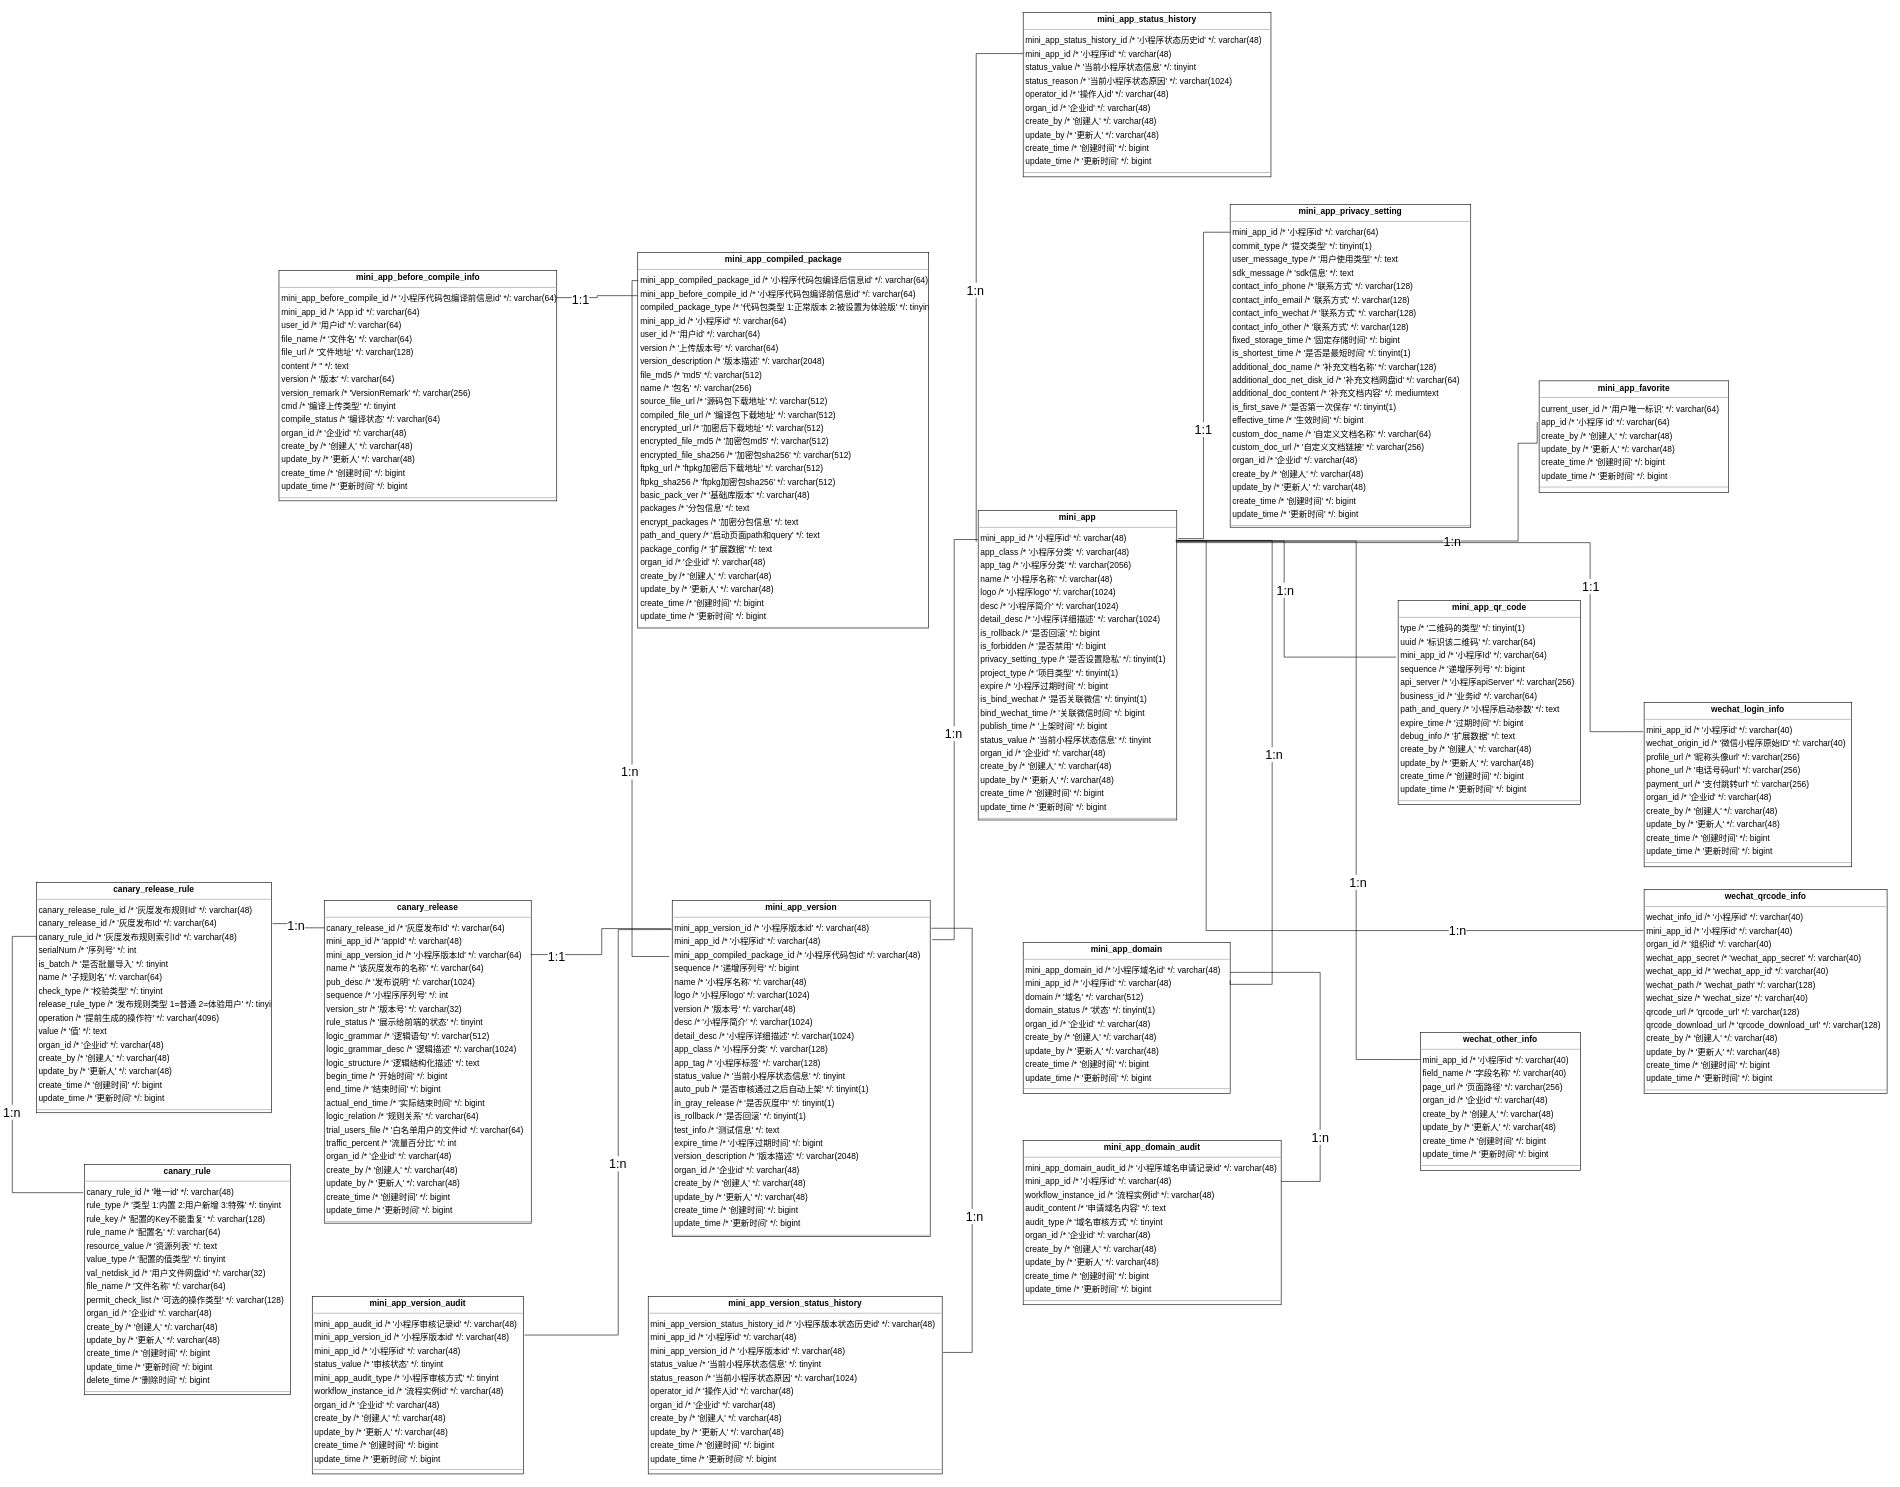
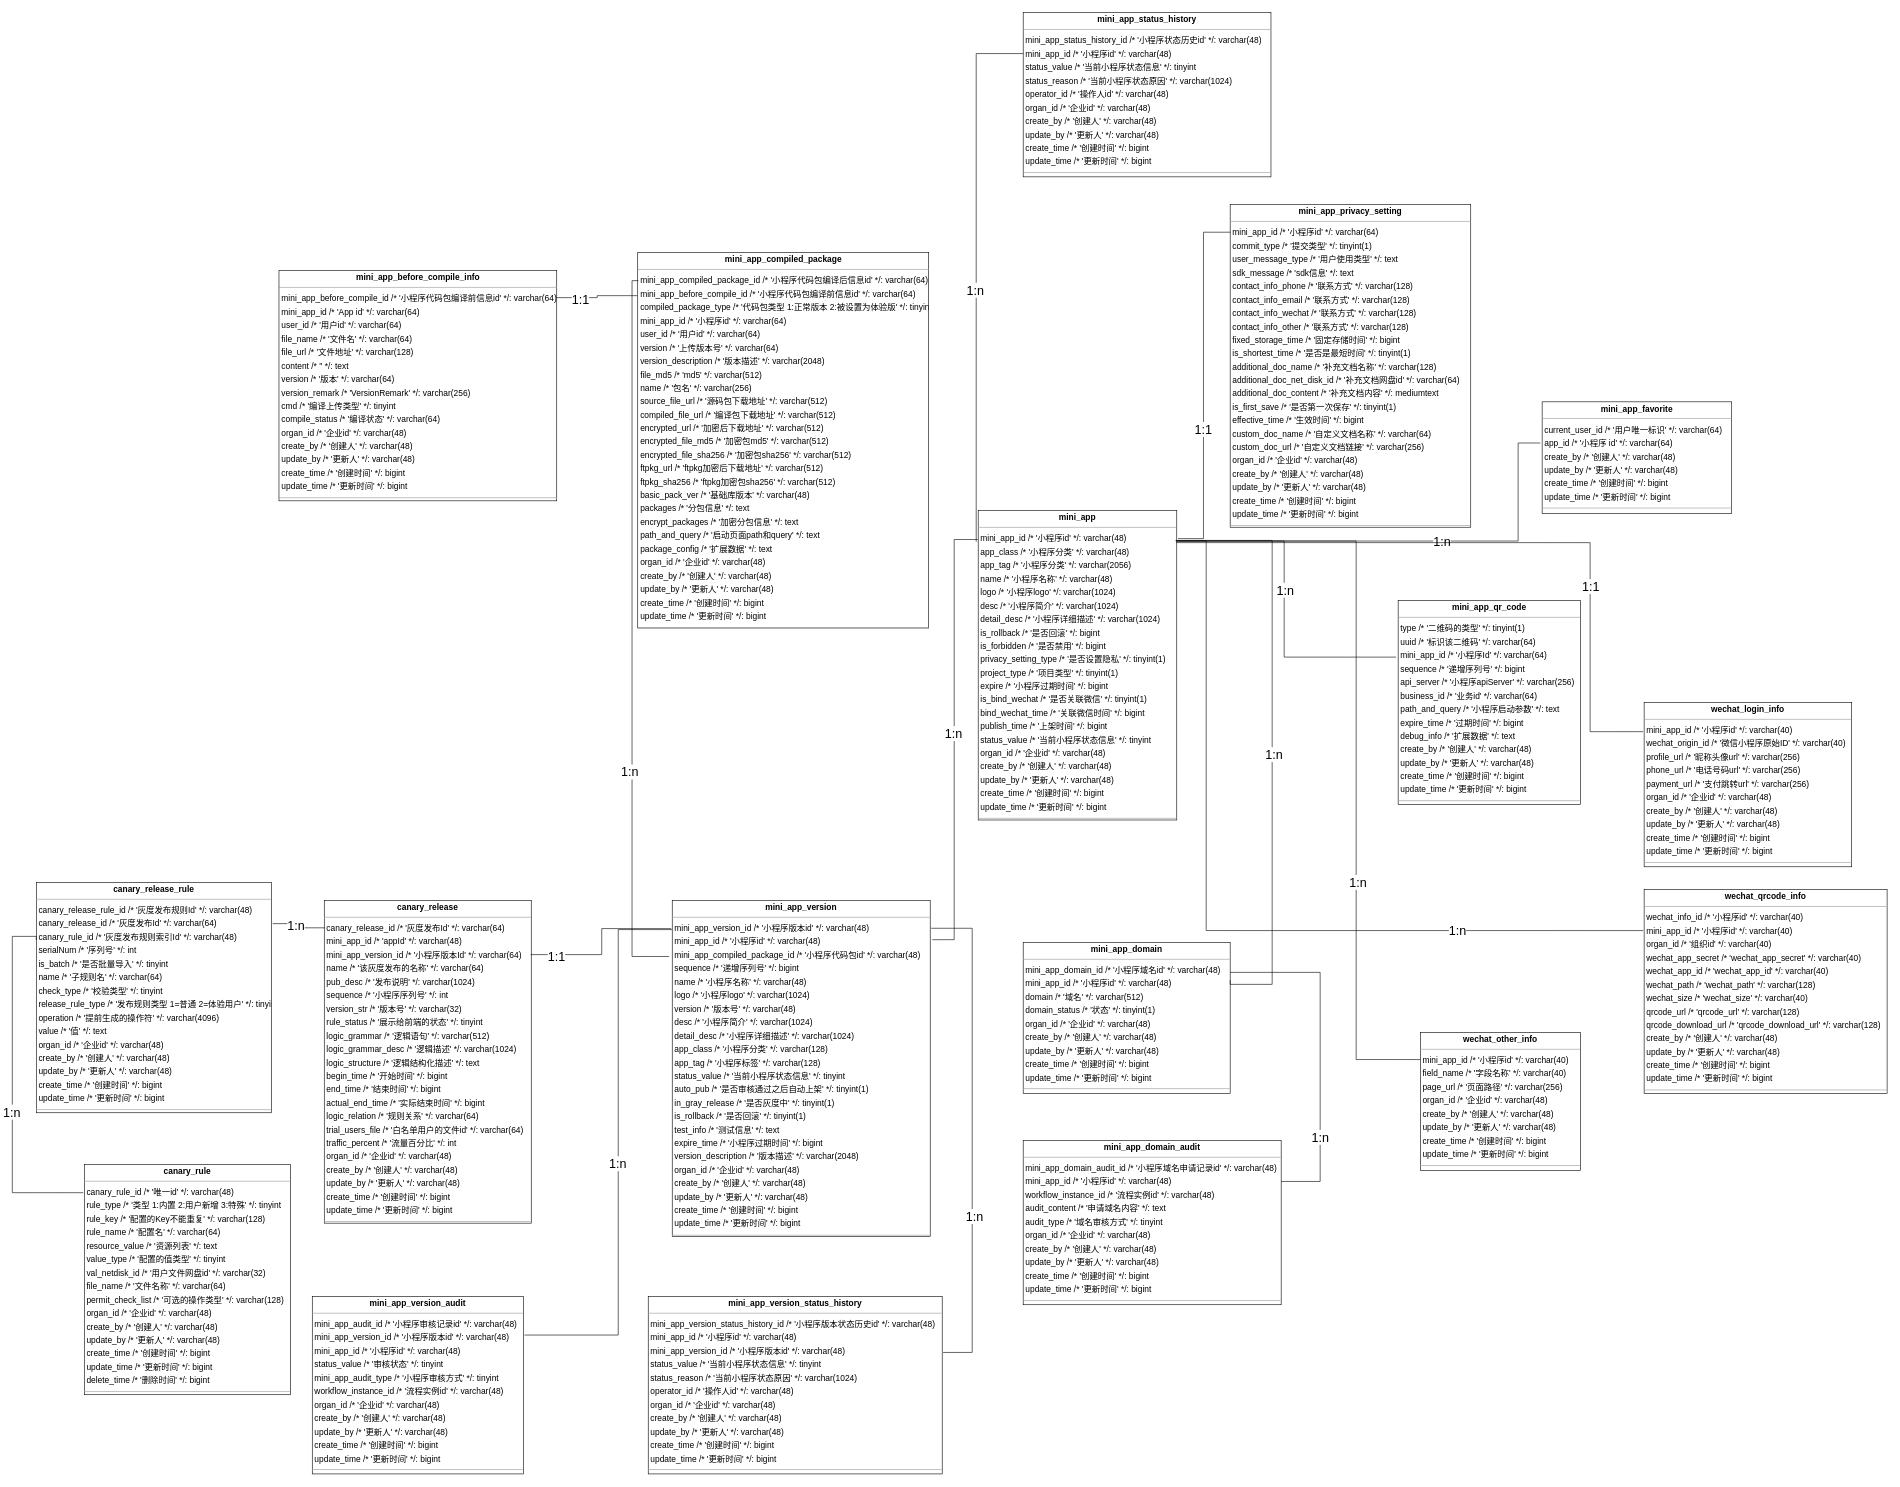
- <mxCell id="11" value="&lt;p style=&quot;margin:0px;margin-top:4px;text-align:center;&quot;&gt;&lt;b&gt;mini_app_favorite&lt;/b&gt;&lt;/p&gt;&lt;hr size=&quot;1&quot;/&gt;&lt;p style=&quot;margin:0 0 0 4px;line-height:1.6;&quot;&gt; current_user_id  /* &amp;#39;用户唯一标识&amp;#39; */: varchar(64)&lt;br/&gt; app_id  /* &amp;#39;小程序 id&amp;#39; */: varchar(64)&lt;br/&gt; create_by  /* &amp;#39;创建人&amp;#39; */: varchar(48)&lt;br/&gt; update_by  /* &amp;#39;更新人&amp;#39; */: varchar(48)&lt;br/&gt; create_time  /* &amp;#39;创建时间&amp;#39; */: bigint&lt;br/&gt; update_time  /* &amp;#39;更新时间&amp;#39; */: bigint&lt;/p&gt;&lt;hr size=&quot;1&quot;/&gt;&lt;p style=&quot;margin:0 0 0 4px;line-height:1.6;&quot;&gt; idd  /* &amp;#39;自增id&amp;#39; */: bigint&lt;/p&gt;" style="verticalAlign=top;align=left;overflow=fill;fontSize=14;fontFamily=Helvetica;html=1;rounded=0;shadow=0;comic=0;labelBackgroundColor=none;strokeWidth=1;" parent="1" vertex="1"><mxGeometry x="2565" y="634" width="316" height="186" as="geometry" /></mxCell>
+ <mxCell id="11" value="&lt;p style=&quot;margin:0px;margin-top:4px;text-align:center;&quot;&gt;&lt;b&gt;mini_app_favorite&lt;/b&gt;&lt;/p&gt;&lt;hr size=&quot;1&quot;/&gt;&lt;p style=&quot;margin:0 0 0 4px;line-height:1.6;&quot;&gt; current_user_id  /* &amp;#39;用户唯一标识&amp;#39; */: varchar(64)&lt;br/&gt; app_id  /* &amp;#39;小程序 id&amp;#39; */: varchar(64)&lt;br/&gt; create_by  /* &amp;#39;创建人&amp;#39; */: varchar(48)&lt;br/&gt; update_by  /* &amp;#39;更新人&amp;#39; */: varchar(48)&lt;br/&gt; create_time  /* &amp;#39;创建时间&amp;#39; */: bigint&lt;br/&gt; update_time  /* &amp;#39;更新时间&amp;#39; */: bigint&lt;/p&gt;&lt;hr size=&quot;1&quot;/&gt;&lt;p style=&quot;margin:0 0 0 4px;line-height:1.6;&quot;&gt; idd  /* &amp;#39;自增id&amp;#39; */: bigint&lt;/p&gt;" style="verticalAlign=top;align=left;overflow=fill;fontSize=14;fontFamily=Helvetica;html=1;rounded=0;shadow=0;comic=0;labelBackgroundColor=none;strokeWidth=1;" parent="1" vertex="1"><mxGeometry x="2570" y="669" width="316" height="186" as="geometry" /></mxCell>
